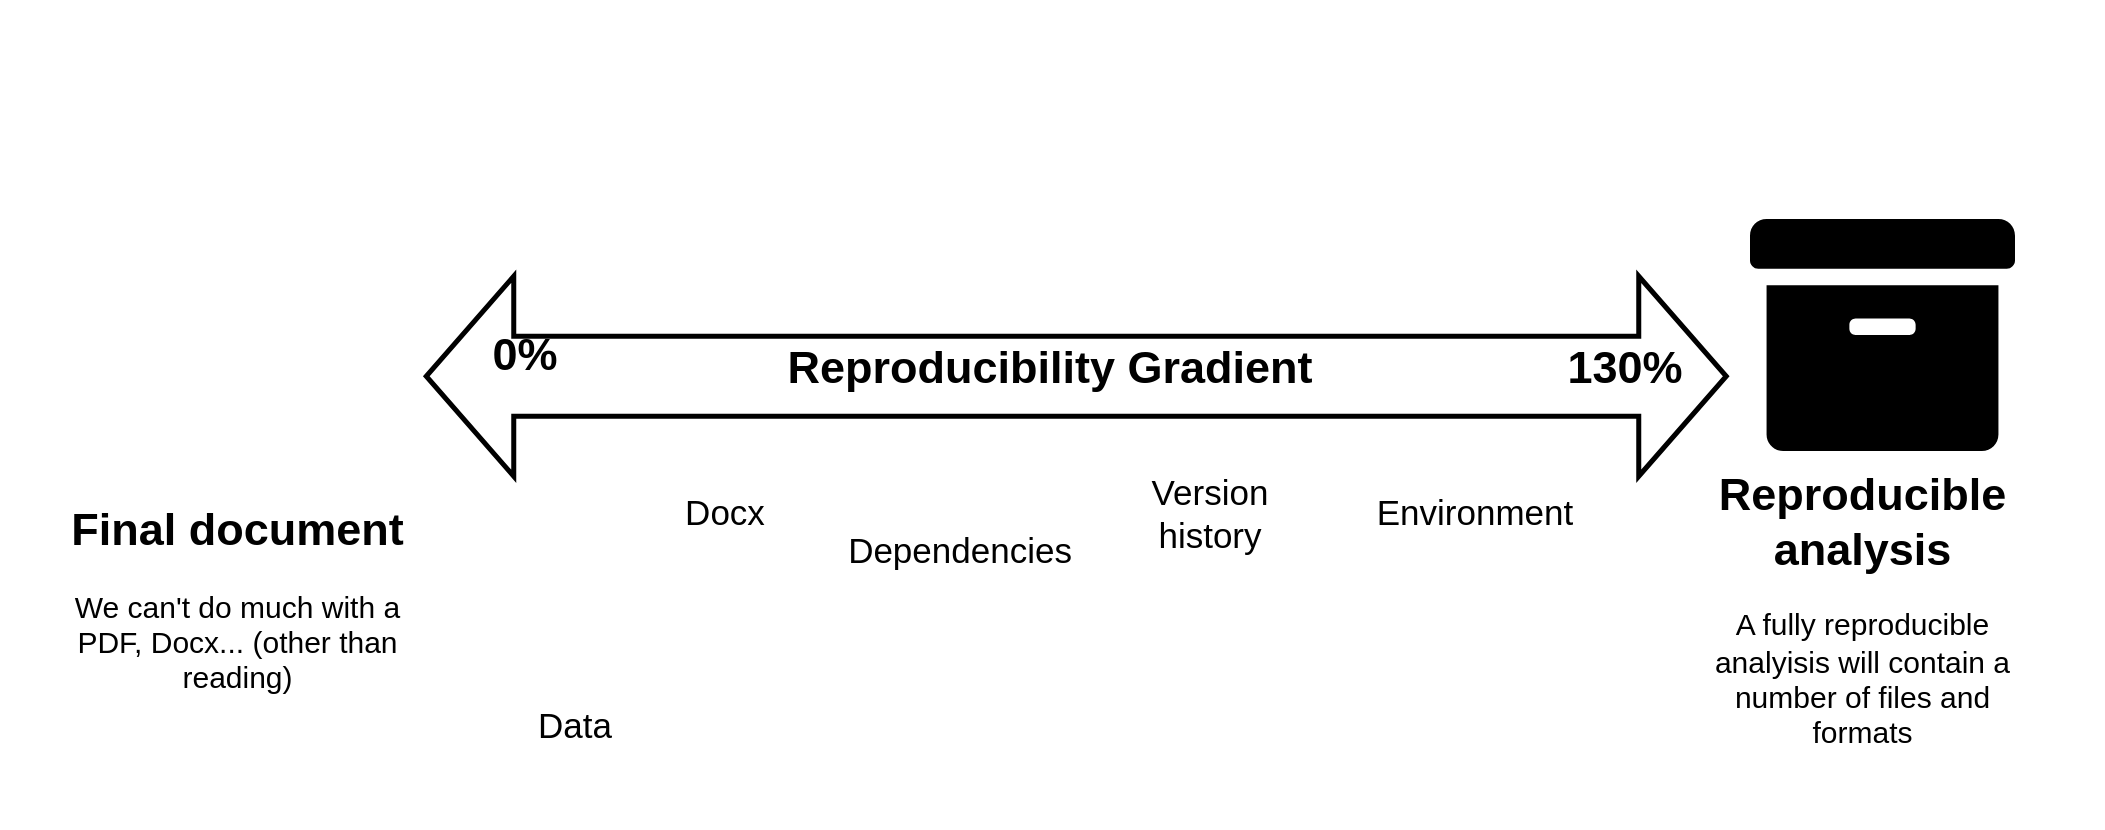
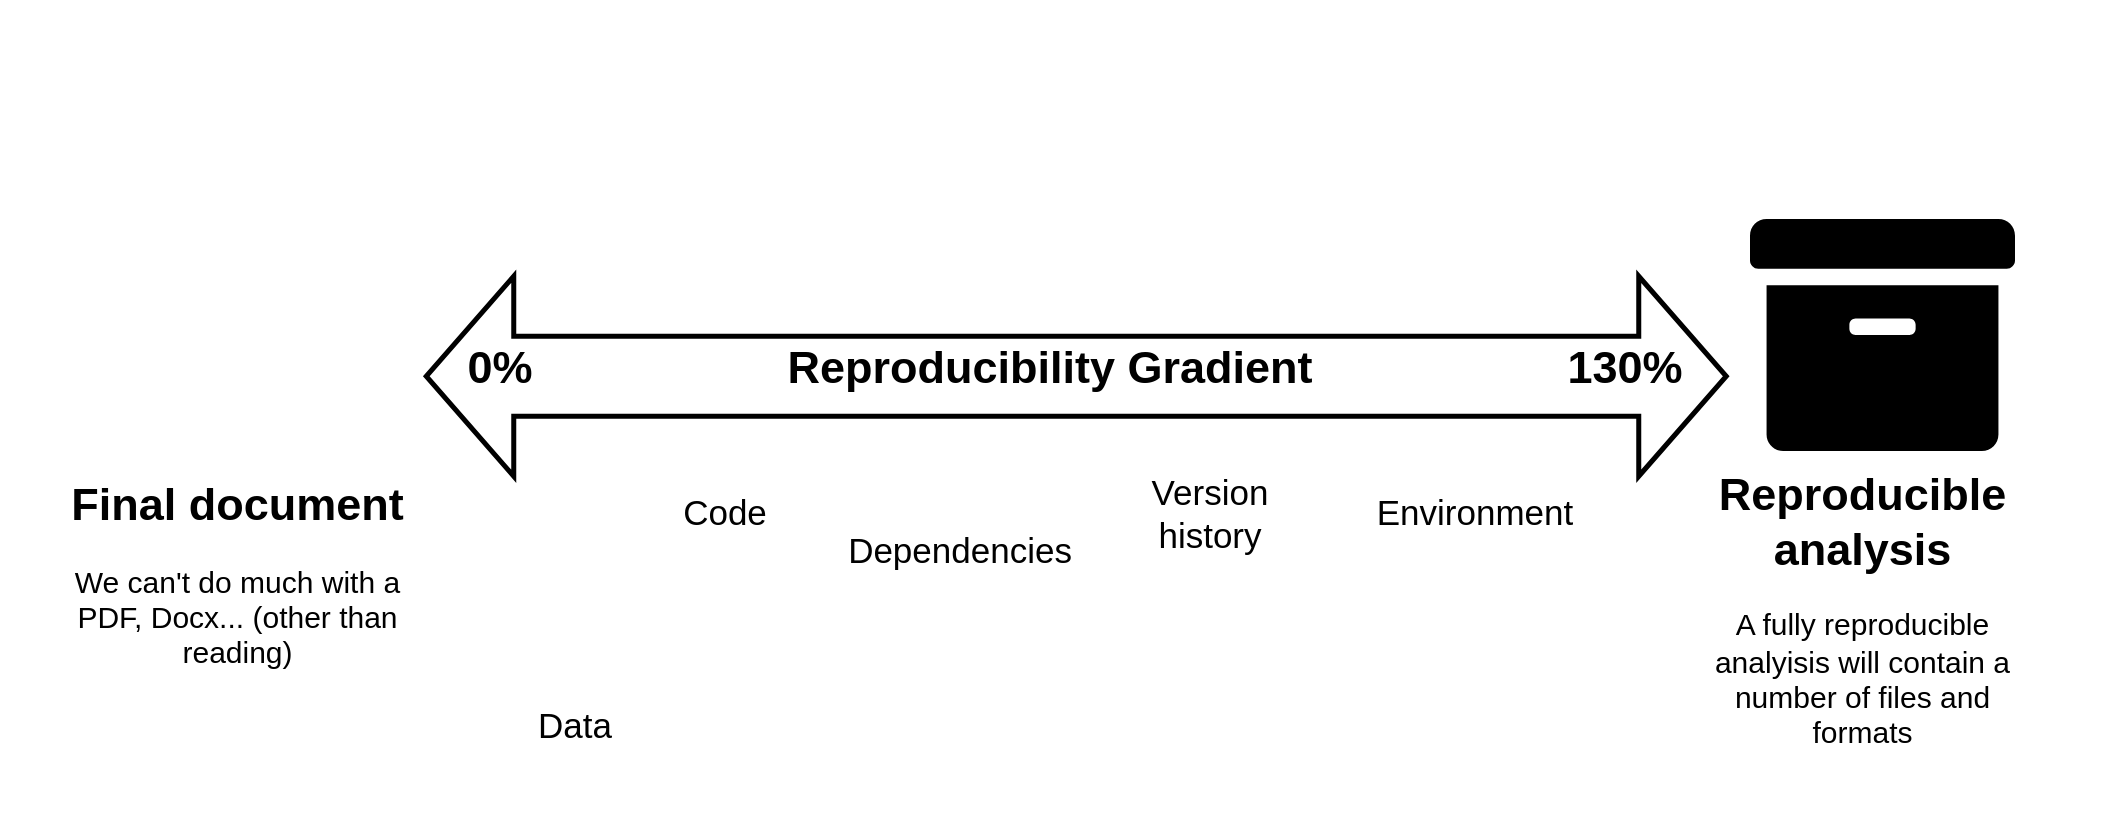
- <mxCell id="10" value="&lt;h1 style=&quot;font-size: 18px;&quot; align=&quot;center&quot;&gt;0%&lt;/h1&gt;" style="text;html=1;strokeColor=none;fillColor=none;spacing=5;spacingTop=-20;whiteSpace=wrap;overflow=hidden;rounded=0;align=center;verticalAlign=top;" vertex="1" parent="1"><mxGeometry x="180" y="130" width="60" height="30" as="geometry" /></mxCell>
+ <mxCell id="10" value="&lt;h1 style=&quot;font-size: 18px;&quot; align=&quot;center&quot;&gt;0%&lt;/h1&gt;" style="text;html=1;strokeColor=none;fillColor=none;spacing=5;spacingTop=-20;whiteSpace=wrap;overflow=hidden;rounded=0;align=center;verticalAlign=top;" vertex="1" parent="1"><mxGeometry x="170" y="135" width="60" height="30" as="geometry" /></mxCell>
- <mxCell id="15" value="Docx" style="text;html=1;strokeColor=none;fillColor=none;align=center;verticalAlign=middle;whiteSpace=wrap;rounded=0;fontSize=14;" vertex="1" parent="1"><mxGeometry x="260" y="190" width="60" height="30" as="geometry" /></mxCell>
+ <mxCell id="15" value="Code" style="text;html=1;strokeColor=none;fillColor=none;align=center;verticalAlign=middle;whiteSpace=wrap;rounded=0;fontSize=14;" vertex="1" parent="1"><mxGeometry x="260" y="190" width="60" height="30" as="geometry" /></mxCell>
- <mxCell id="8" value="&lt;h1 style=&quot;font-size: 18px;&quot;&gt;Final document&lt;br&gt;&lt;/h1&gt;&lt;p&gt;We can't do much with a PDF, Docx... (other than reading)&lt;br&gt;&lt;/p&gt;" style="text;html=1;strokeColor=none;fillColor=none;spacing=5;spacingTop=-20;whiteSpace=wrap;overflow=hidden;rounded=0;align=center;" vertex="1" parent="1"><mxGeometry x="20" y="200" width="150" height="120" as="geometry" /></mxCell>
+ <mxCell id="8" value="&lt;h1 style=&quot;font-size: 18px;&quot;&gt;Final document&lt;br&gt;&lt;/h1&gt;&lt;p&gt;We can't do much with a PDF, Docx... (other than reading)&lt;br&gt;&lt;/p&gt;" style="text;html=1;strokeColor=none;fillColor=none;spacing=5;spacingTop=-20;whiteSpace=wrap;overflow=hidden;rounded=0;align=center;" vertex="1" parent="1"><mxGeometry x="20" y="190" width="150" height="120" as="geometry" /></mxCell>
